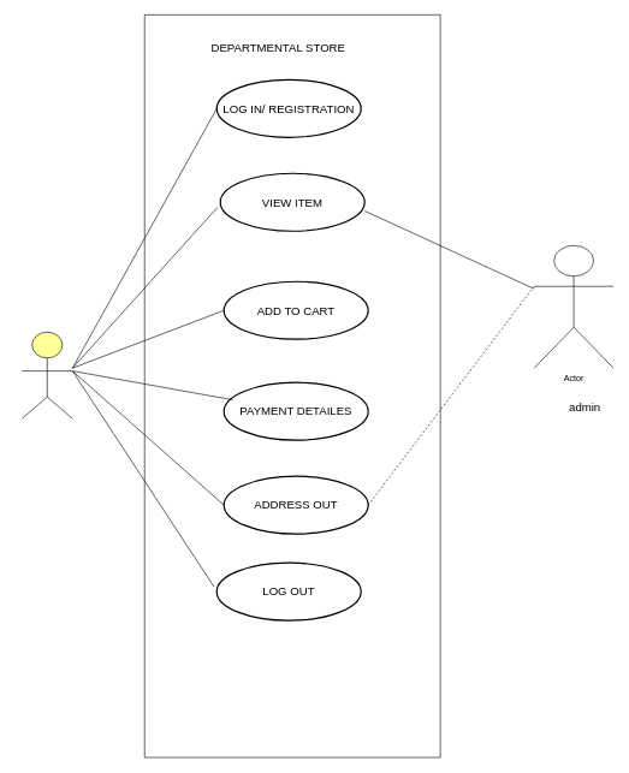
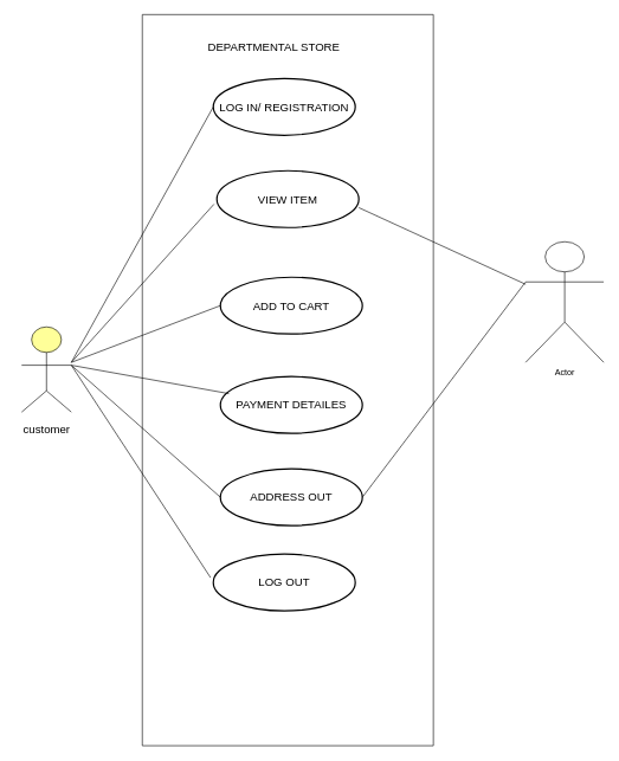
- <mxCell id="19" value="" style="endArrow=none;html=1;rounded=0;entryX=1;entryY=0.5;entryDx=0;entryDy=0;entryPerimeter=0;exitX=0;exitY=0.333;exitDx=0;exitDy=0;exitPerimeter=0;dashed=1;" parent="1" source="18" target="7" edge="1"><mxGeometry width="50" height="50" relative="1" as="geometry"><mxPoint x="500" y="590" as="sourcePoint" /><mxPoint x="550" y="540" as="targetPoint" /></mxGeometry></mxCell>
+ <mxCell id="19" value="" style="endArrow=none;html=1;rounded=0;entryX=1;entryY=0.5;entryDx=0;entryDy=0;entryPerimeter=0;exitX=0;exitY=0.333;exitDx=0;exitDy=0;exitPerimeter=0;" parent="1" source="18" target="7" edge="1"><mxGeometry width="50" height="50" relative="1" as="geometry"><mxPoint x="500" y="590" as="sourcePoint" /><mxPoint x="550" y="540" as="targetPoint" /></mxGeometry></mxCell>
- <mxCell id="21" value="&lt;font size=&quot;3&quot;&gt;admin&lt;/font&gt;" style="text;html=1;align=center;verticalAlign=middle;resizable=0;points=[];autosize=1;strokeColor=none;fillColor=none;" parent="1" vertex="1"><mxGeometry x="775" y="550" width="70" height="30" as="geometry" /></mxCell>
+ <mxCell id="11" value="&lt;font size=&quot;3&quot;&gt;customer&lt;/font&gt;" style="text;html=1;align=center;verticalAlign=middle;resizable=0;points=[];autosize=1;strokeColor=none;fillColor=none;" parent="1" vertex="1"><mxGeometry x="20" y="590" width="90" height="30" as="geometry" /></mxCell>
